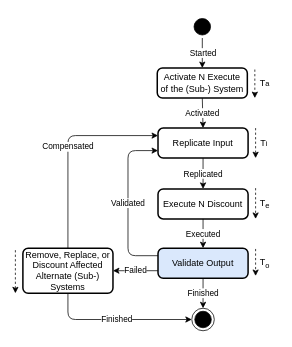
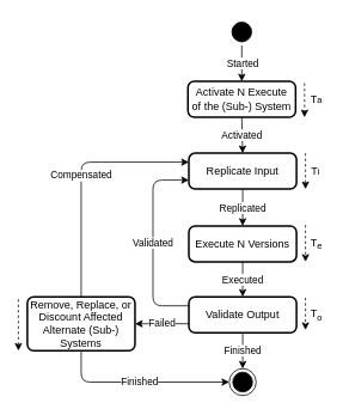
- <mxCell id="17" value="Execute N Discount" style="rounded=1;whiteSpace=wrap;html=1;absoluteArcSize=1;arcSize=14;strokeWidth=2;" parent="1" vertex="1"><mxGeometry x="210" y="251" width="120" height="40" as="geometry" /></mxCell>
+ <mxCell id="17" value="Execute N Versions" style="rounded=1;whiteSpace=wrap;html=1;absoluteArcSize=1;arcSize=14;strokeWidth=2;" parent="1" vertex="1"><mxGeometry x="210" y="251" width="120" height="40" as="geometry" /></mxCell>
- <mxCell id="7" value="Validate Output" style="rounded=1;whiteSpace=wrap;html=1;absoluteArcSize=1;arcSize=14;strokeWidth=2;fillColor=#dae8fc;" parent="1" vertex="1"><mxGeometry x="210" y="330" width="120" height="40" as="geometry" /></mxCell>
+ <mxCell id="7" value="Validate Output" style="rounded=1;whiteSpace=wrap;html=1;absoluteArcSize=1;arcSize=14;strokeWidth=2;" parent="1" vertex="1"><mxGeometry x="210" y="330" width="120" height="40" as="geometry" /></mxCell>
